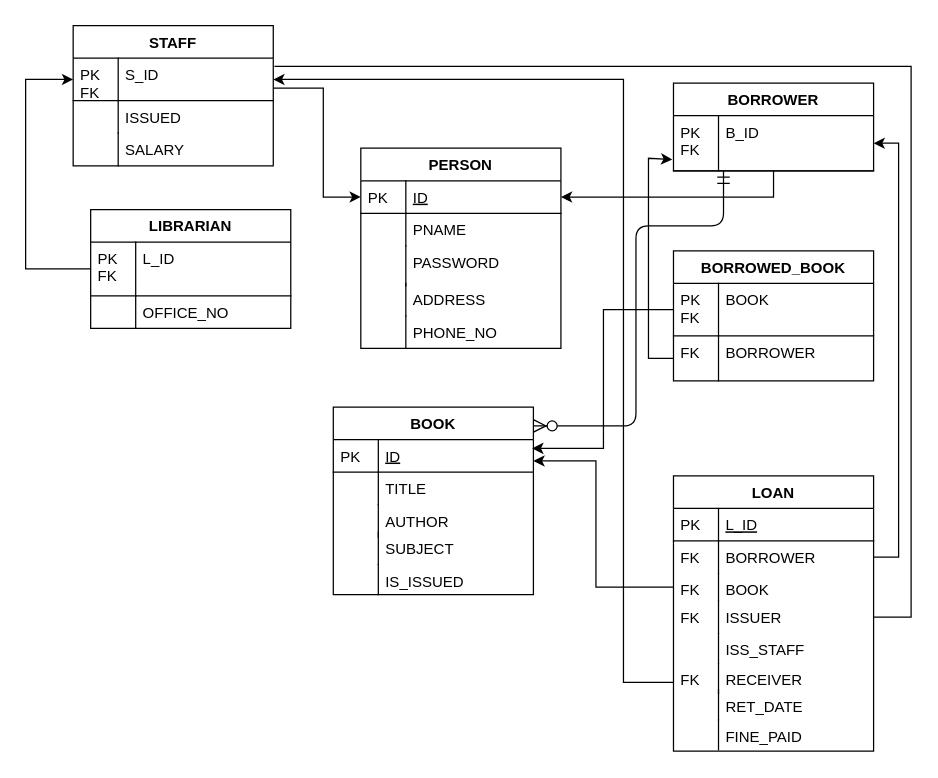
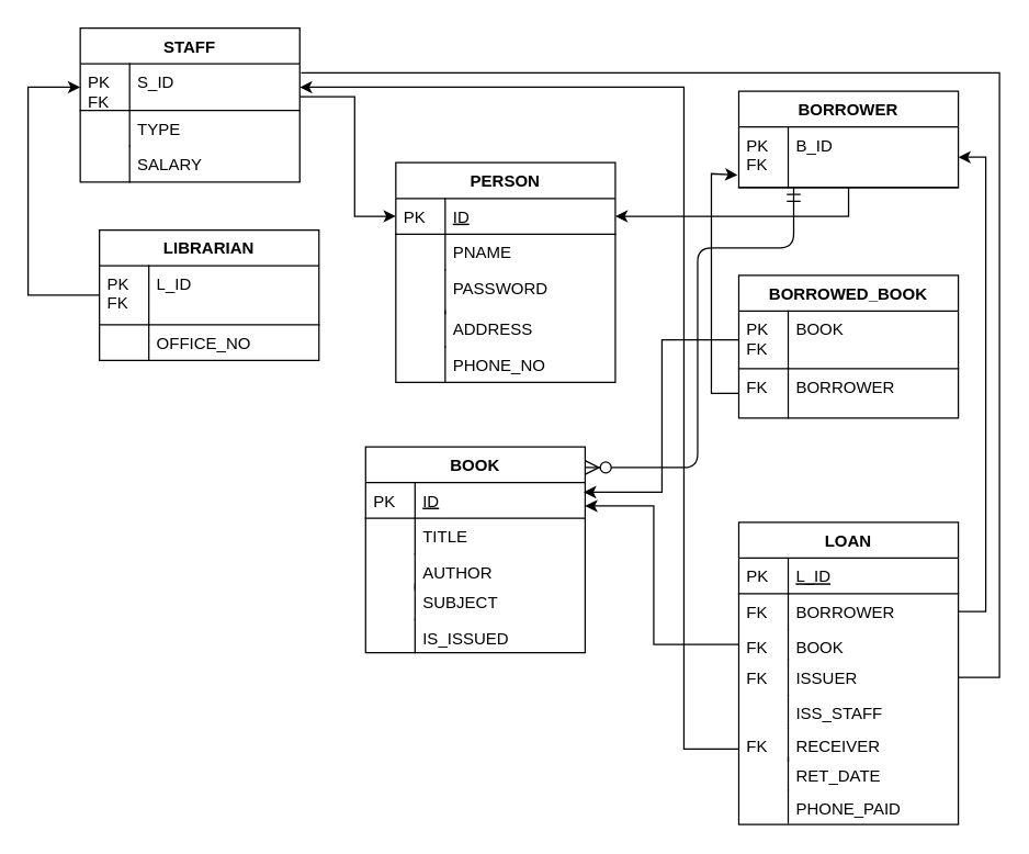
- <mxCell id="20" value="ISSUED" style="shape=partialRectangle;top=0;left=0;right=0;bottom=0;align=left;verticalAlign=top;fillColor=none;spacingLeft=40;spacingRight=4;overflow=hidden;rotatable=0;points=[[0,0.5],[1,0.5]];portConstraint=eastwest;dropTarget=0;rounded=0;shadow=0;strokeWidth=1;" parent="17" vertex="1"><mxGeometry y="60" width="160" height="26" as="geometry" /></mxCell>
+ <mxCell id="20" value="TYPE" style="shape=partialRectangle;top=0;left=0;right=0;bottom=0;align=left;verticalAlign=top;fillColor=none;spacingLeft=40;spacingRight=4;overflow=hidden;rotatable=0;points=[[0,0.5],[1,0.5]];portConstraint=eastwest;dropTarget=0;rounded=0;shadow=0;strokeWidth=1;" parent="17" vertex="1"><mxGeometry y="60" width="160" height="26" as="geometry" /></mxCell>
- <mxCell id="24" value="FINE_PAID" style="shape=partialRectangle;top=0;left=0;right=0;bottom=0;align=left;verticalAlign=top;fillColor=none;spacingLeft=40;spacingRight=4;overflow=hidden;rotatable=0;points=[[0,0.5],[1,0.5]];portConstraint=eastwest;dropTarget=0;rounded=0;shadow=0;strokeWidth=1;" parent="1" vertex="1"><mxGeometry x="538" y="575" width="160" height="24" as="geometry" /></mxCell>
+ <mxCell id="24" value="PHONE_PAID" style="shape=partialRectangle;top=0;left=0;right=0;bottom=0;align=left;verticalAlign=top;fillColor=none;spacingLeft=40;spacingRight=4;overflow=hidden;rotatable=0;points=[[0,0.5],[1,0.5]];portConstraint=eastwest;dropTarget=0;rounded=0;shadow=0;strokeWidth=1;" parent="1" vertex="1"><mxGeometry x="538" y="575" width="160" height="24" as="geometry" /></mxCell>
